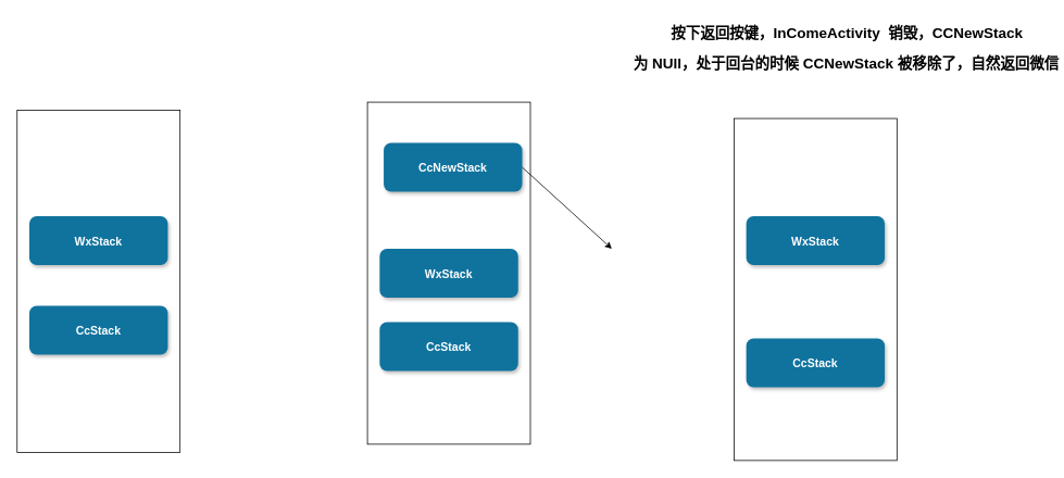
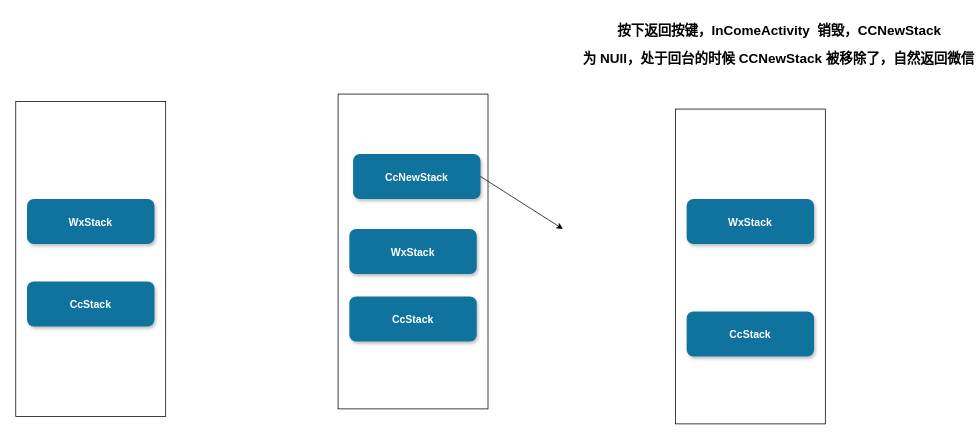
- <mxCell id="6" value="CcNewStack" style="rounded=1;fillColor=#10739E;strokeColor=none;shadow=1;gradientColor=none;fontStyle=1;fontColor=#FFFFFF;fontSize=14;" vertex="1" parent="2"><mxGeometry x="20" y="50" width="170" height="60" as="geometry" /></mxCell>
+ <mxCell id="6" value="CcNewStack" style="rounded=1;fillColor=#10739E;strokeColor=none;shadow=1;gradientColor=none;fontStyle=1;fontColor=#FFFFFF;fontSize=14;" vertex="1" parent="2"><mxGeometry x="20" y="80" width="170" height="60" as="geometry" /></mxCell>
